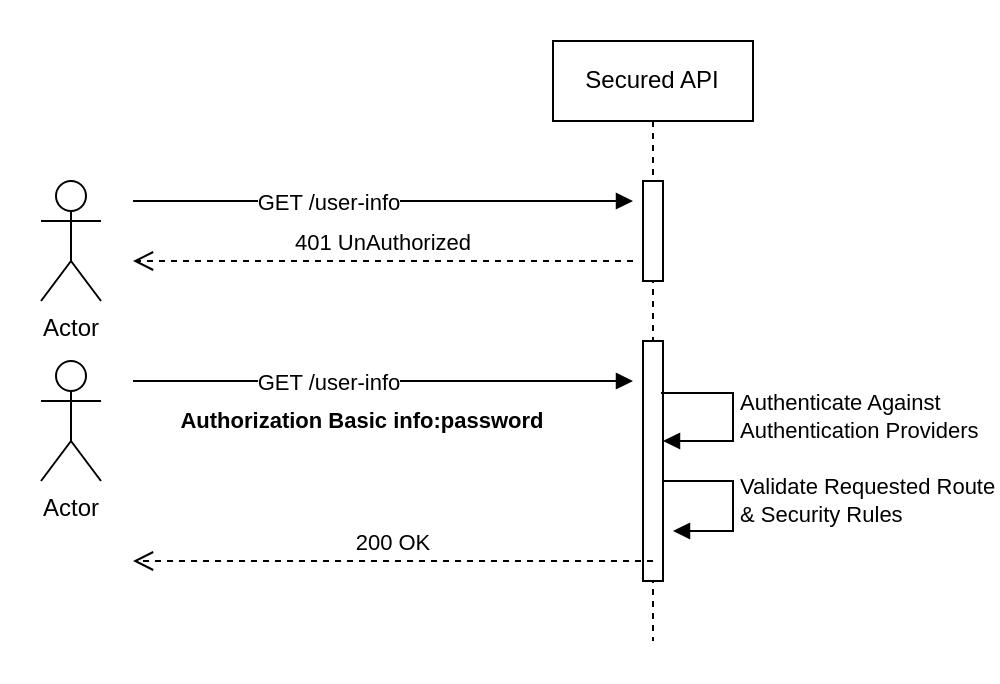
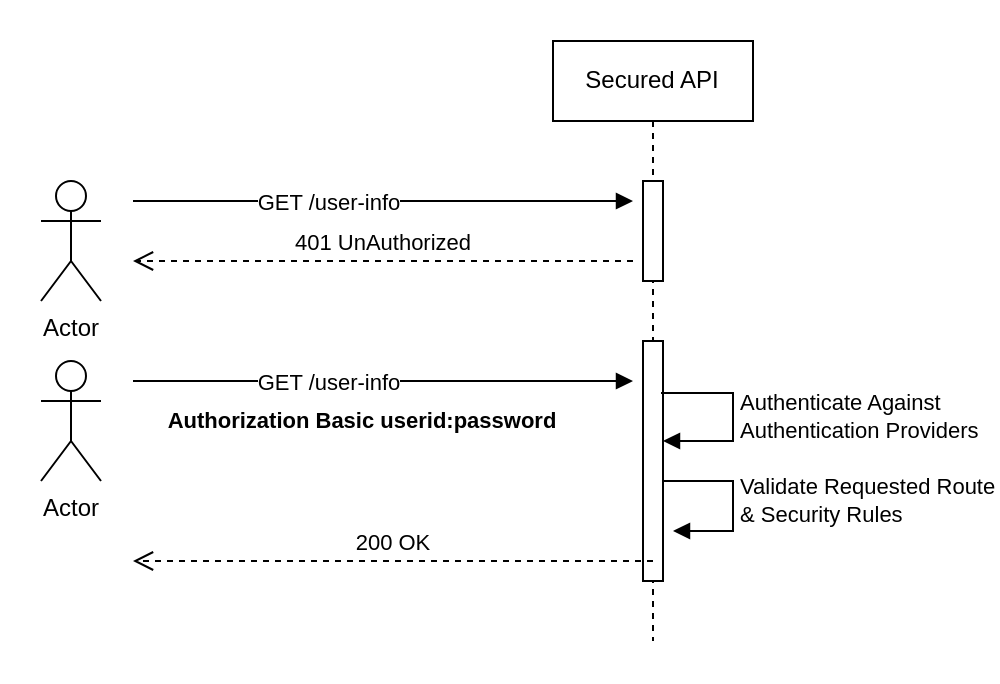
- <mxCell id="14" value="&lt;b&gt;Authorization Basic info:password&lt;/b&gt;" style="text;html=1;strokeColor=none;fillColor=none;align=center;verticalAlign=middle;whiteSpace=wrap;rounded=0;fontSize=11;" parent="1" vertex="1"><mxGeometry x="76" y="195" width="210" height="30" as="geometry" /></mxCell>
+ <mxCell id="14" value="&lt;b&gt;Authorization Basic userid:password&lt;/b&gt;" style="text;html=1;strokeColor=none;fillColor=none;align=center;verticalAlign=middle;whiteSpace=wrap;rounded=0;fontSize=11;" parent="1" vertex="1"><mxGeometry x="76" y="195" width="210" height="30" as="geometry" /></mxCell>
